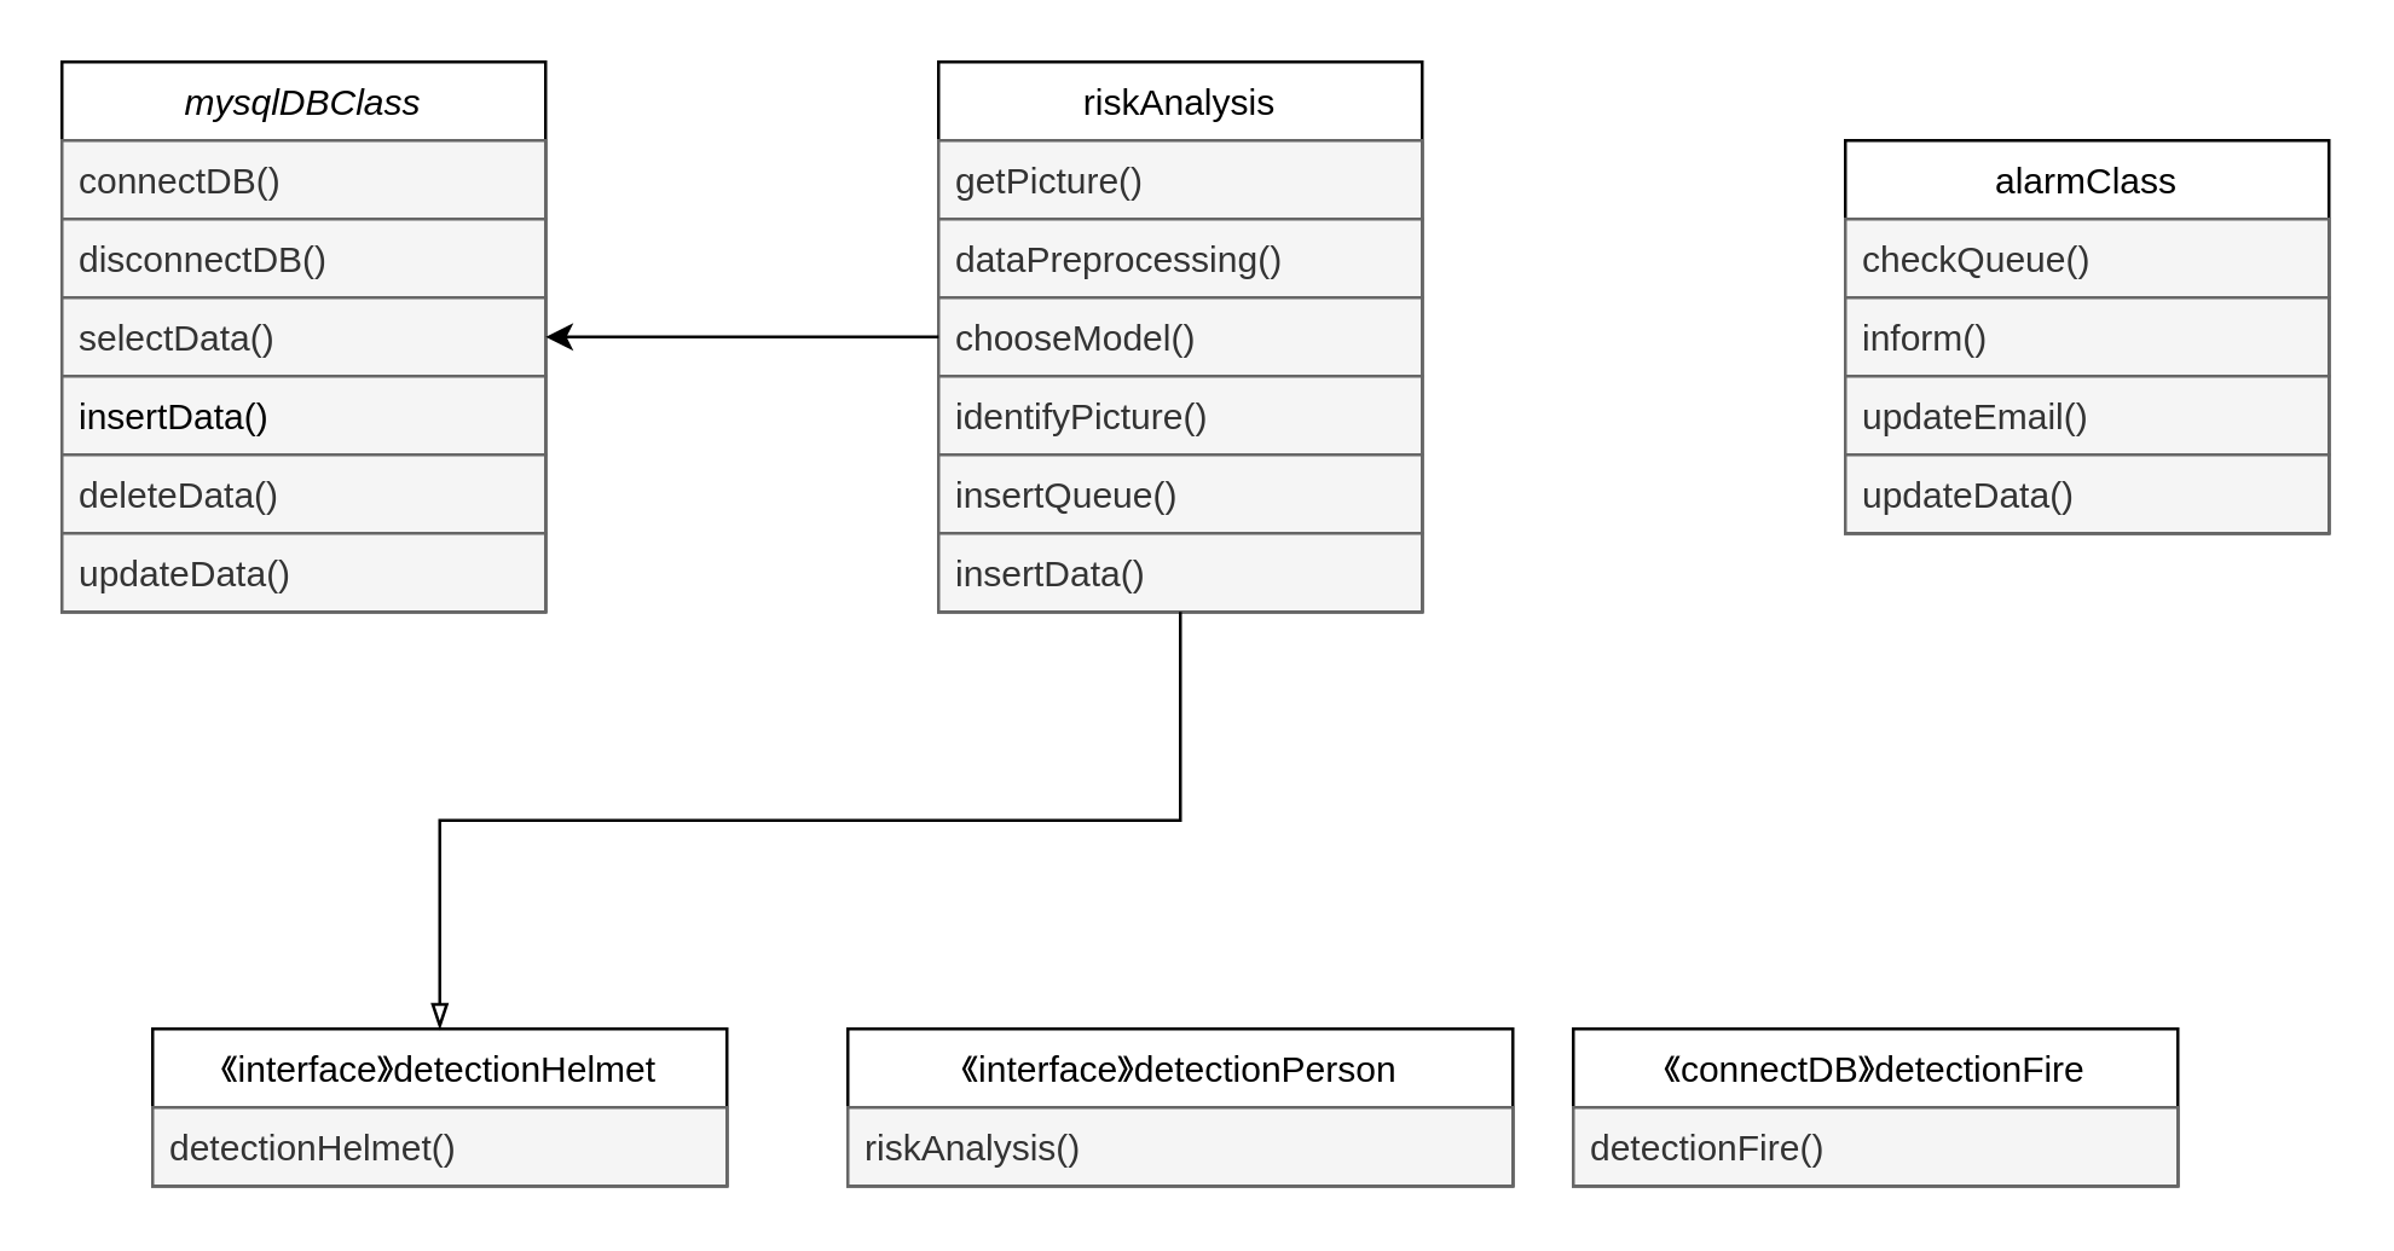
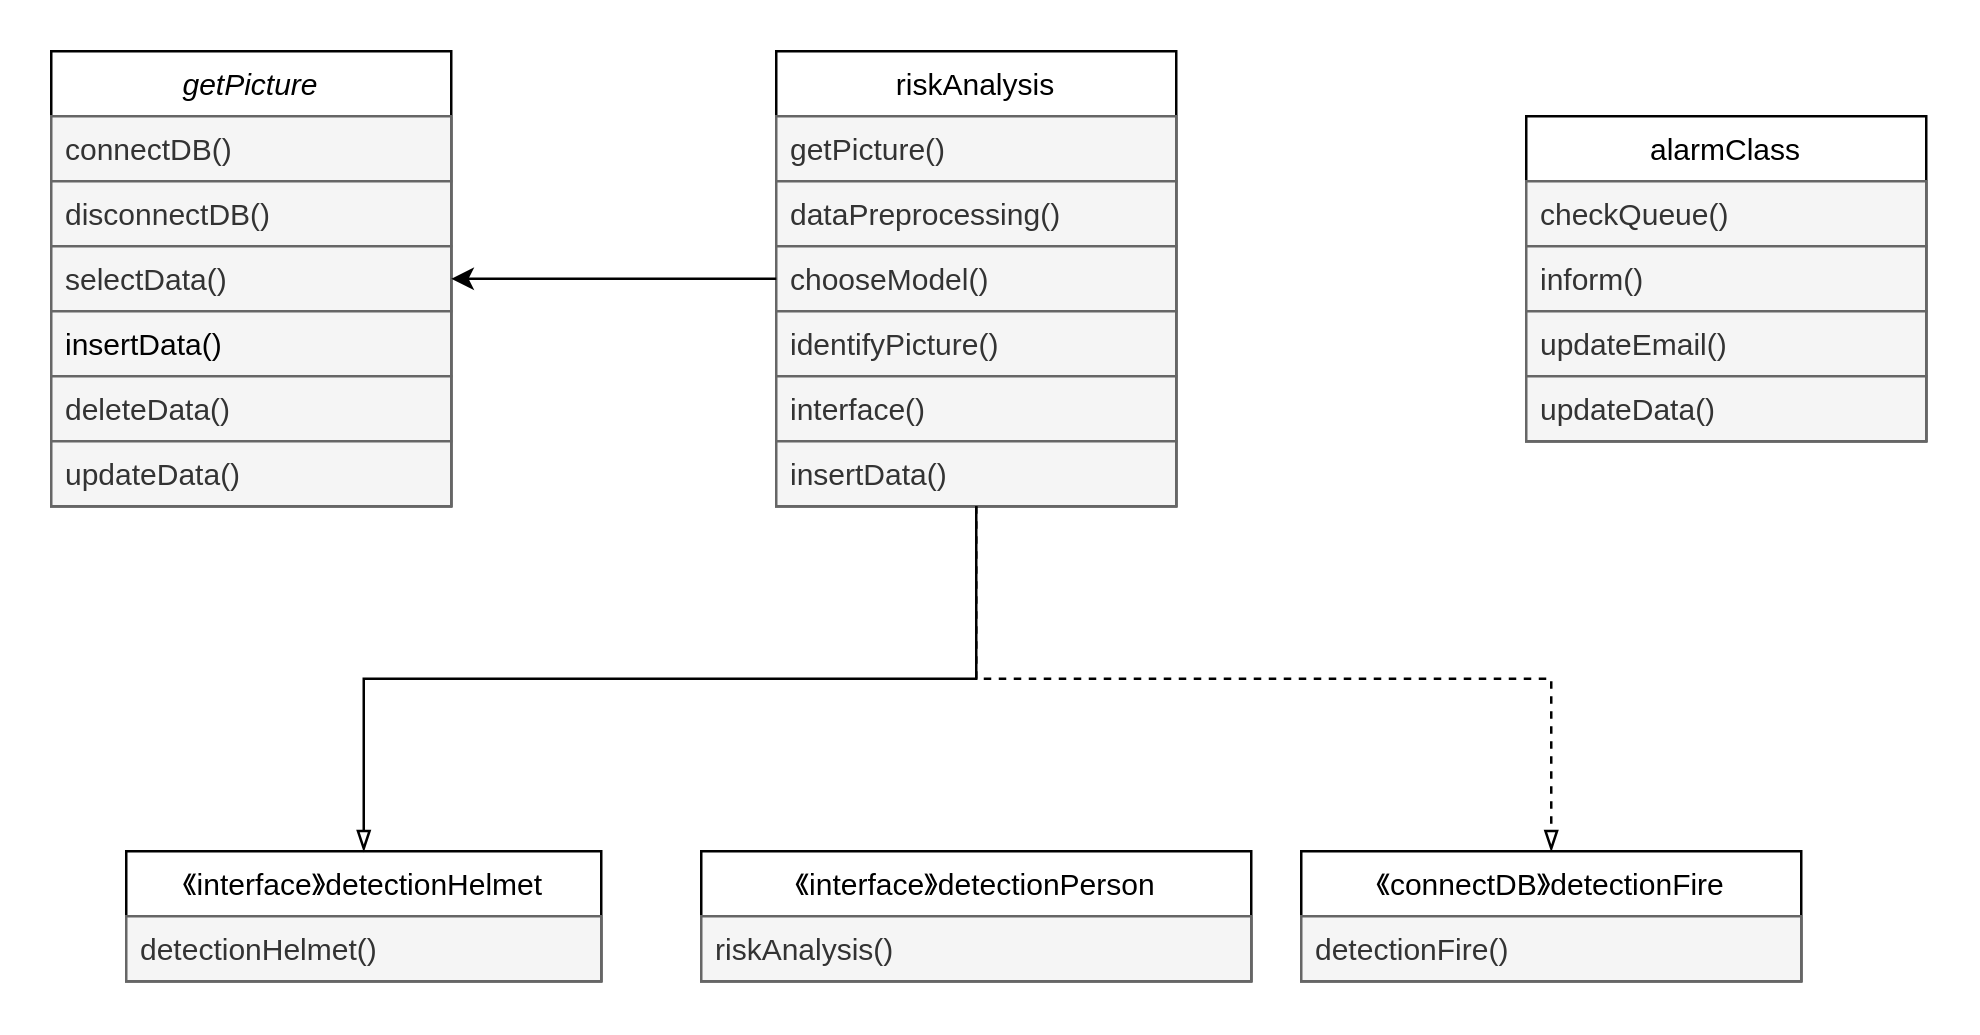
- <mxCell id="2" value="mysqlDBClass" style="swimlane;fontStyle=2;align=center;verticalAlign=top;childLayout=stackLayout;horizontal=1;startSize=26;horizontalStack=0;resizeParent=1;resizeLast=0;collapsible=1;marginBottom=0;rounded=0;shadow=0;strokeWidth=1;" parent="1" vertex="1"><mxGeometry x="20" y="20" width="160" height="182" as="geometry"><mxRectangle x="230" y="140" width="160" height="26" as="alternateBounds" /></mxGeometry></mxCell>
+ <mxCell id="2" value="getPicture" style="swimlane;fontStyle=2;align=center;verticalAlign=top;childLayout=stackLayout;horizontal=1;startSize=26;horizontalStack=0;resizeParent=1;resizeLast=0;collapsible=1;marginBottom=0;rounded=0;shadow=0;strokeWidth=1;" parent="1" vertex="1"><mxGeometry x="20" y="20" width="160" height="182" as="geometry"><mxRectangle x="230" y="140" width="160" height="26" as="alternateBounds" /></mxGeometry></mxCell>
- <mxCell id="19" value="insertQueue()" style="text;align=left;verticalAlign=top;spacingLeft=4;spacingRight=4;overflow=hidden;rotatable=0;points=[[0,0.5],[1,0.5]];portConstraint=eastwest;fillColor=#f5f5f5;fontColor=#333333;strokeColor=#666666;" parent="14" vertex="1"><mxGeometry y="130" width="160" height="26" as="geometry" /></mxCell>
+ <mxCell id="19" value="interface()" style="text;align=left;verticalAlign=top;spacingLeft=4;spacingRight=4;overflow=hidden;rotatable=0;points=[[0,0.5],[1,0.5]];portConstraint=eastwest;fillColor=#f5f5f5;fontColor=#333333;strokeColor=#666666;" parent="14" vertex="1"><mxGeometry y="130" width="160" height="26" as="geometry" /></mxCell>
+ <mxCell id="22" value="" style="edgeStyle=orthogonalEdgeStyle;rounded=0;orthogonalLoop=1;jettySize=auto;html=1;dashed=1;endArrow=blockThin;endFill=0;exitX=0.5;exitY=1;exitDx=0;exitDy=0;" parent="1" source="14" target="23" edge="1"><mxGeometry relative="1" as="geometry"><mxPoint x="470" y="271" as="sourcePoint" /></mxGeometry></mxCell>
